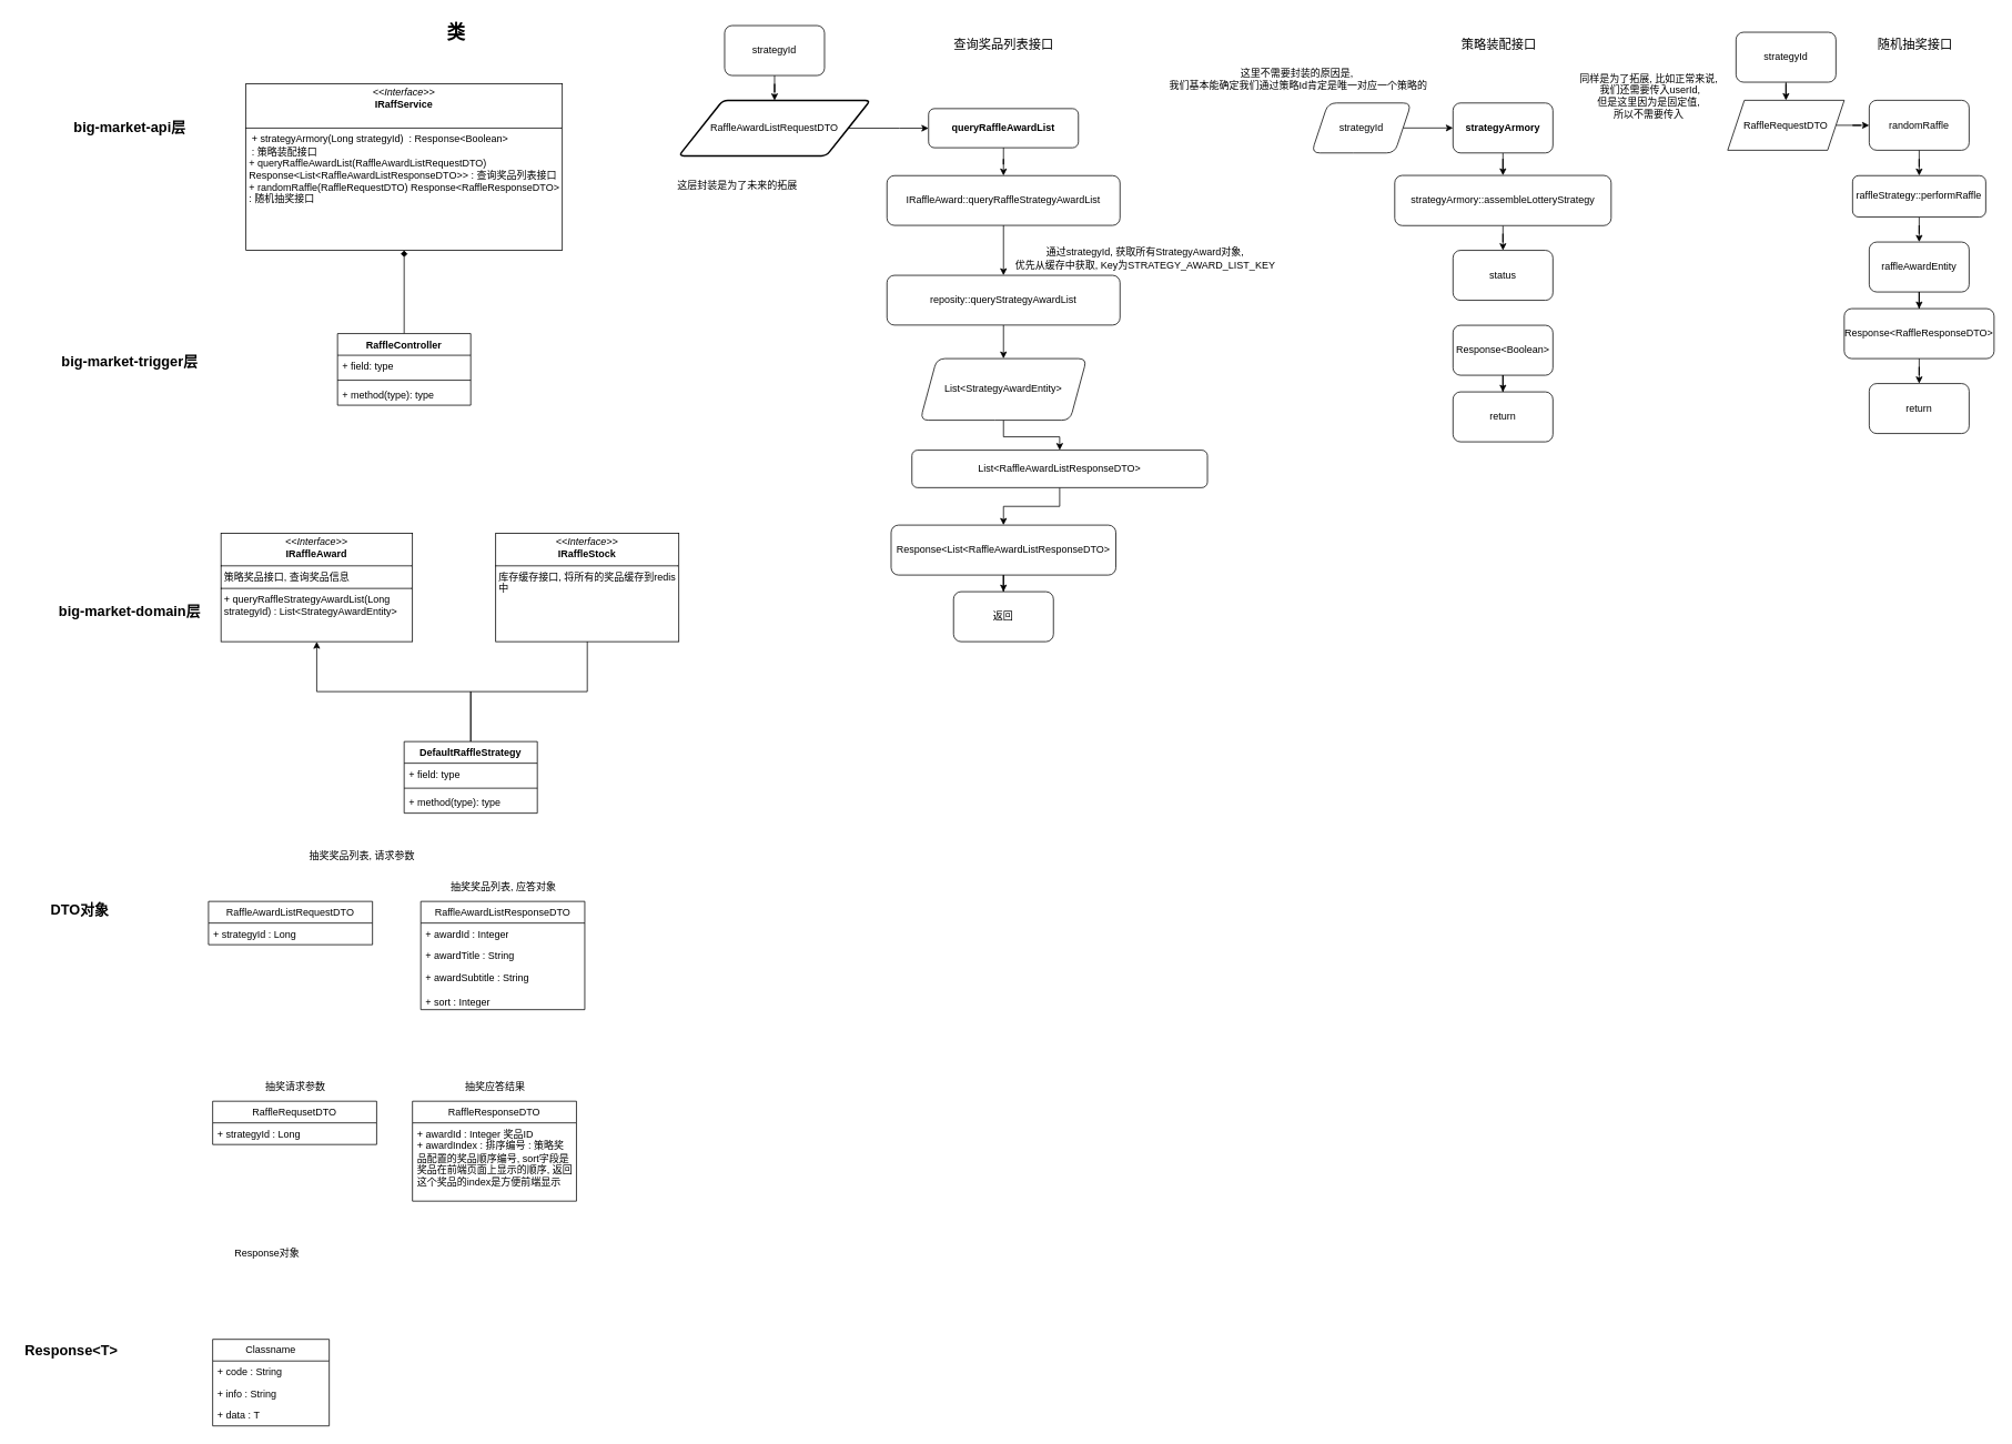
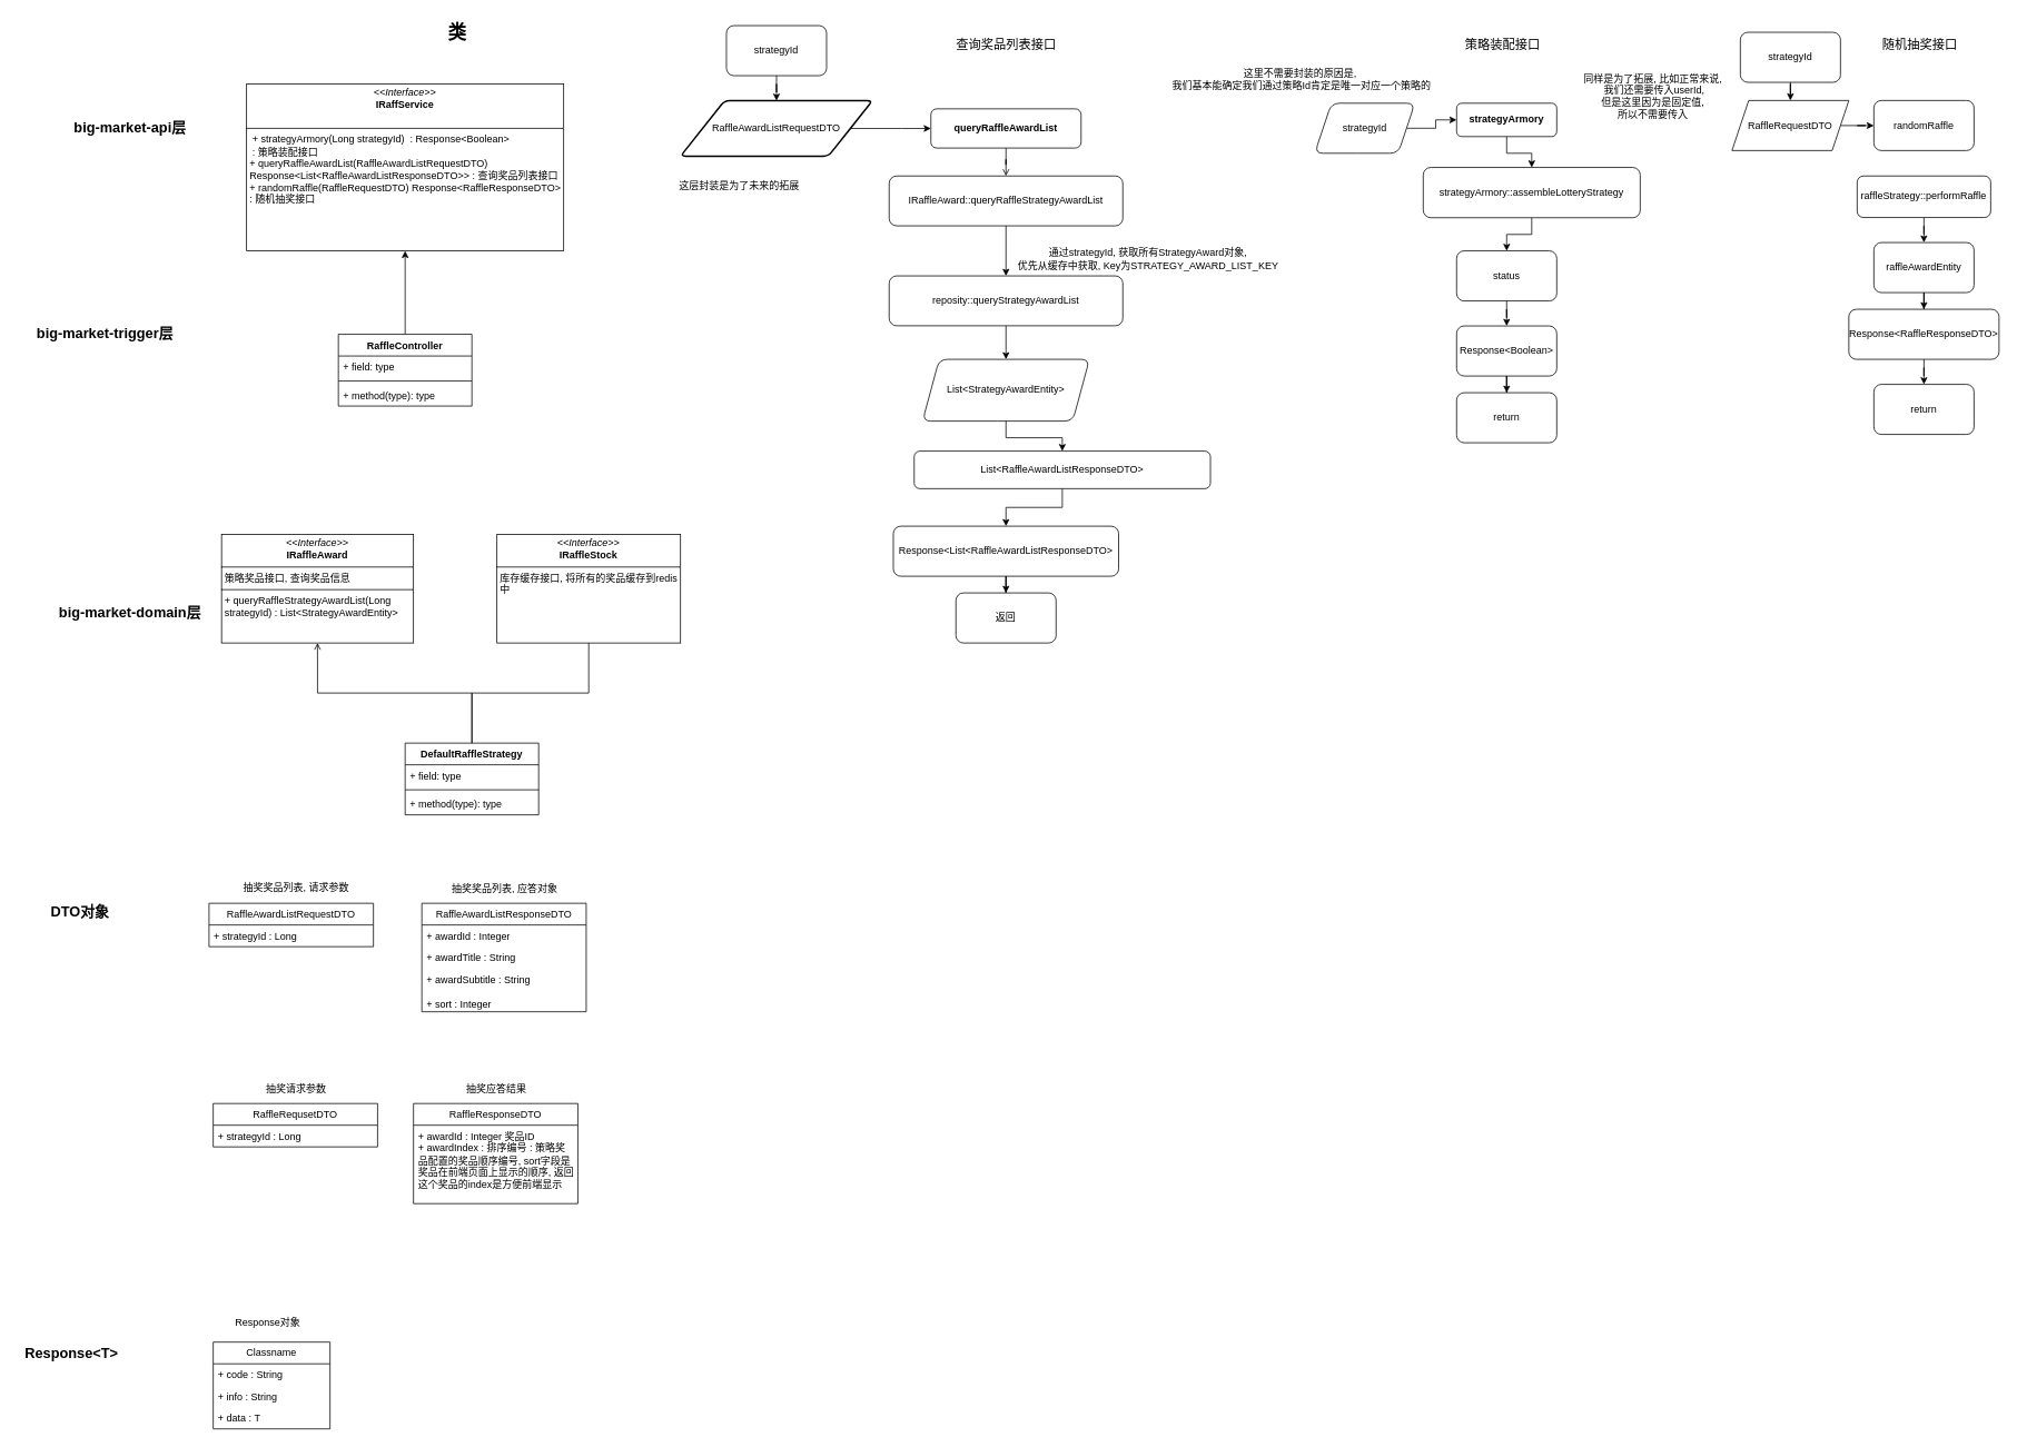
- <mxCell id="67" value="&lt;b&gt;strategyArmory&lt;/b&gt;" style="whiteSpace=wrap;html=1;rounded=1;" vertex="1" parent="1"><mxGeometry x="1745" y="123" width="120" height="60" as="geometry" /></mxCell>
+ <mxCell id="67" value="&lt;b&gt;strategyArmory&lt;/b&gt;" style="whiteSpace=wrap;html=1;rounded=1;" vertex="1" parent="1"><mxGeometry x="1745" y="123" width="120" height="40" as="geometry" /></mxCell>
- <mxCell id="79" value="" style="edgeStyle=orthogonalEdgeStyle;rounded=0;orthogonalLoop=1;jettySize=auto;html=1;" edge="1" parent="1" source="80" target="82"><mxGeometry relative="1" as="geometry" /></mxCell>
- <mxCell id="44" value="" style="edgeStyle=orthogonalEdgeStyle;rounded=0;orthogonalLoop=1;jettySize=auto;html=1;" edge="1" parent="1" source="45" target="51"><mxGeometry relative="1" as="geometry" /></mxCell>
+ <mxCell id="44" value="" style="edgeStyle=orthogonalEdgeStyle;rounded=0;orthogonalLoop=1;jettySize=auto;html=1;endArrow=open;" edge="1" parent="1" source="45" target="51"><mxGeometry relative="1" as="geometry" /></mxCell>
- <mxCell id="69" value="strategyArmory::assembleLotteryStrategy" style="whiteSpace=wrap;html=1;rounded=1;" vertex="1" parent="1"><mxGeometry x="1675" y="210" width="260" height="60.25" as="geometry" /></mxCell>
+ <mxCell id="69" value="strategyArmory::assembleLotteryStrategy" style="whiteSpace=wrap;html=1;rounded=1;" vertex="1" parent="1"><mxGeometry x="1705" y="200" width="260" height="60.25" as="geometry" /></mxCell>
- <mxCell id="5" style="edgeStyle=orthogonalEdgeStyle;rounded=0;orthogonalLoop=1;jettySize=auto;html=1;endArrow=diamond;" edge="1" parent="1" source="6" target="4"><mxGeometry relative="1" as="geometry" /></mxCell>
+ <mxCell id="5" style="edgeStyle=orthogonalEdgeStyle;rounded=0;orthogonalLoop=1;jettySize=auto;html=1;" edge="1" parent="1" source="6" target="4"><mxGeometry relative="1" as="geometry" /></mxCell>
+ <mxCell id="70" value="" style="edgeStyle=orthogonalEdgeStyle;rounded=0;orthogonalLoop=1;jettySize=auto;html=1;" edge="1" parent="1" source="71" target="73"><mxGeometry relative="1" as="geometry" /></mxCell>
- <mxCell id="10" value="&lt;font style=&quot;font-size: 17px;&quot;&gt;&lt;b&gt;big-market-trigger层&lt;/b&gt;&lt;/font&gt;" style="text;html=1;align=center;verticalAlign=middle;resizable=0;points=[];autosize=1;strokeColor=none;fillColor=none;" vertex="1" parent="1"><mxGeometry x="60" y="420" width="190" height="30" as="geometry" /></mxCell>
+ <mxCell id="10" value="&lt;font style=&quot;font-size: 17px;&quot;&gt;&lt;b&gt;big-market-trigger层&lt;/b&gt;&lt;/font&gt;" style="text;html=1;align=center;verticalAlign=middle;resizable=0;points=[];autosize=1;strokeColor=none;fillColor=none;" vertex="1" parent="1"><mxGeometry x="30" y="385" width="190" height="30" as="geometry" /></mxCell>
- <mxCell id="14" style="edgeStyle=orthogonalEdgeStyle;rounded=0;orthogonalLoop=1;jettySize=auto;html=1;" edge="1" parent="1" source="16" target="12"><mxGeometry relative="1" as="geometry" /></mxCell>
+ <mxCell id="14" style="edgeStyle=orthogonalEdgeStyle;rounded=0;orthogonalLoop=1;jettySize=auto;html=1;endArrow=open;" edge="1" parent="1" source="16" target="12"><mxGeometry relative="1" as="geometry" /></mxCell>
- <mxCell id="34" value="抽奖奖品列表, 请求参数" style="text;html=1;align=center;verticalAlign=middle;resizable=0;points=[];autosize=1;strokeColor=none;fillColor=none;" vertex="1" parent="1"><mxGeometry x="358.5" y="1013" width="150" height="30" as="geometry" /></mxCell>
+ <mxCell id="34" value="抽奖奖品列表, 请求参数" style="text;html=1;align=center;verticalAlign=middle;resizable=0;points=[];autosize=1;strokeColor=none;fillColor=none;" vertex="1" parent="1"><mxGeometry x="278.5" y="1048" width="150" height="30" as="geometry" /></mxCell>
- <mxCell id="40" value="Response对象" style="text;html=1;align=center;verticalAlign=middle;resizable=0;points=[];autosize=1;strokeColor=none;fillColor=none;" vertex="1" parent="1"><mxGeometry x="270" y="1490" width="100" height="30" as="geometry" /></mxCell>
+ <mxCell id="40" value="Response对象" style="text;html=1;align=center;verticalAlign=middle;resizable=0;points=[];autosize=1;strokeColor=none;fillColor=none;" vertex="1" parent="1"><mxGeometry x="270" y="1570" width="100" height="30" as="geometry" /></mxCell>
